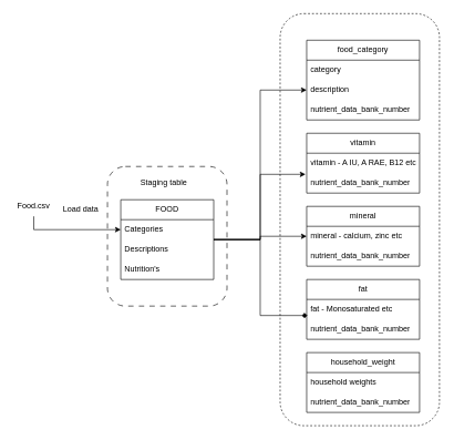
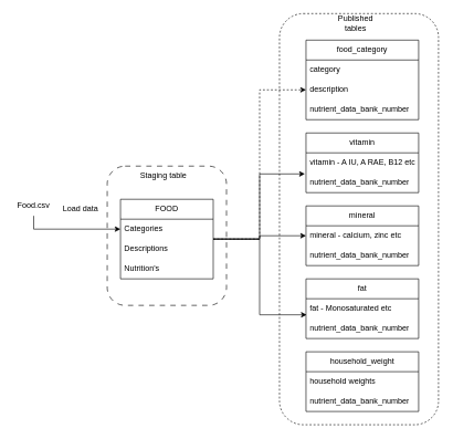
+ <mxCell id="33" value="Published tables" style="text;html=1;strokeColor=none;fillColor=none;align=center;verticalAlign=middle;whiteSpace=wrap;rounded=0;" vertex="1" parent="1"><mxGeometry x="491" y="20" width="90" height="30" as="geometry" /></mxCell>
- <mxCell id="6" style="edgeStyle=orthogonalEdgeStyle;rounded=0;orthogonalLoop=1;jettySize=auto;html=1;entryX=0;entryY=0.5;entryDx=0;entryDy=0;" edge="1" parent="1" source="8" target="18"><mxGeometry relative="1" as="geometry"><Array as="points"><mxPoint x="391" y="360" /><mxPoint x="391" y="135" /></Array></mxGeometry></mxCell>
+ <mxCell id="6" style="edgeStyle=orthogonalEdgeStyle;rounded=0;orthogonalLoop=1;jettySize=auto;html=1;entryX=0;entryY=0.5;entryDx=0;entryDy=0;dashed=1;" edge="1" parent="1" source="8" target="18"><mxGeometry relative="1" as="geometry"><Array as="points"><mxPoint x="391" y="360" /><mxPoint x="391" y="135" /></Array></mxGeometry></mxCell>
- <mxCell id="32" value="Staging table" style="text;html=1;strokeColor=none;fillColor=none;align=center;verticalAlign=middle;whiteSpace=wrap;rounded=0;" vertex="1" parent="1"><mxGeometry x="201" y="260" width="90" height="30" as="geometry" /></mxCell>
+ <mxCell id="32" value="Staging table" style="text;html=1;strokeColor=none;fillColor=none;align=center;verticalAlign=middle;whiteSpace=wrap;rounded=0;" vertex="1" parent="1"><mxGeometry x="201" y="250" width="90" height="30" as="geometry" /></mxCell>
- <mxCell id="5" style="edgeStyle=orthogonalEdgeStyle;rounded=0;orthogonalLoop=1;jettySize=auto;html=1;entryX=0.006;entryY=0.807;entryDx=0;entryDy=0;entryPerimeter=0;endArrow=diamond;" edge="1" parent="1" source="8" target="27"><mxGeometry relative="1" as="geometry"><Array as="points"><mxPoint x="391" y="360" /><mxPoint x="391" y="474" /></Array></mxGeometry></mxCell>
+ <mxCell id="5" style="edgeStyle=orthogonalEdgeStyle;rounded=0;orthogonalLoop=1;jettySize=auto;html=1;entryX=0.006;entryY=0.807;entryDx=0;entryDy=0;entryPerimeter=0;" edge="1" parent="1" source="8" target="27"><mxGeometry relative="1" as="geometry"><Array as="points"><mxPoint x="391" y="360" /><mxPoint x="391" y="474" /></Array></mxGeometry></mxCell>
